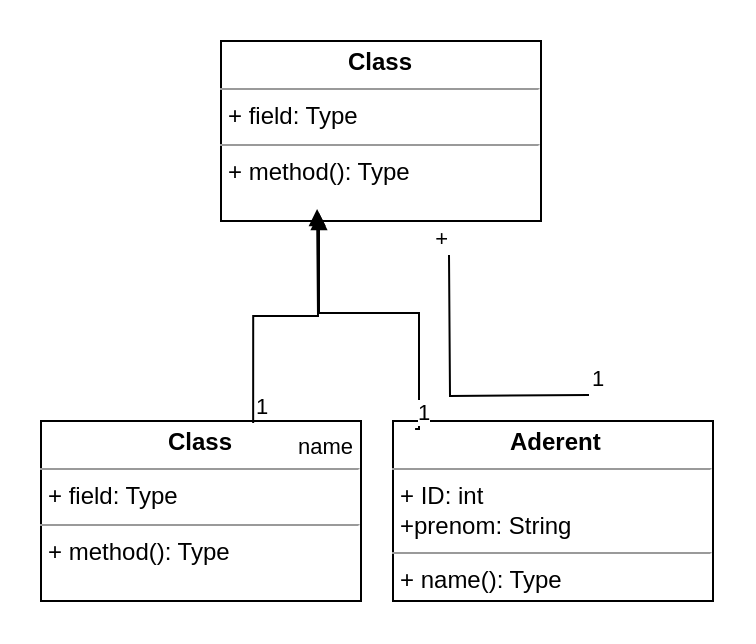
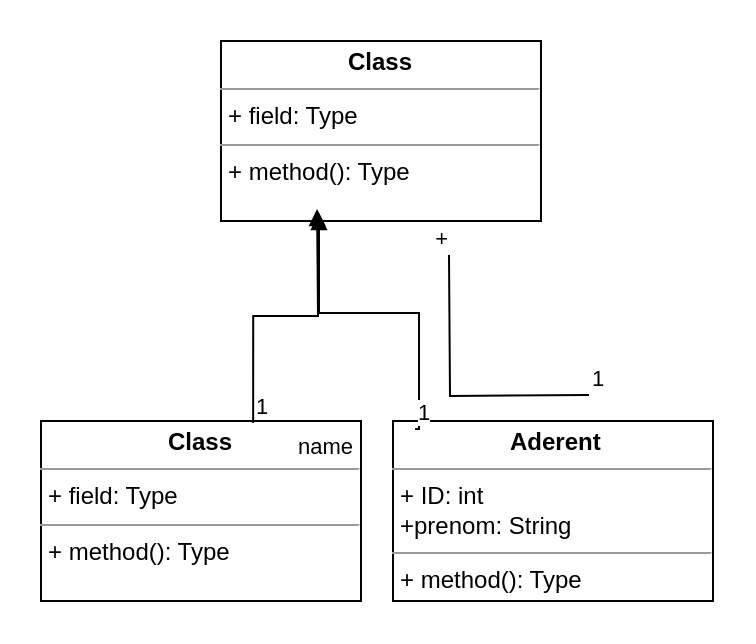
- <mxCell id="2" value="&lt;p style=&quot;margin: 0px ; margin-top: 4px ; text-align: center&quot;&gt;&lt;b&gt;&amp;nbsp;Aderent&lt;/b&gt;&lt;/p&gt;&lt;hr size=&quot;1&quot;&gt;&lt;p style=&quot;margin: 0px ; margin-left: 4px&quot;&gt;+ ID: int&lt;/p&gt;&lt;p style=&quot;margin: 0px ; margin-left: 4px&quot;&gt;+prenom: String&lt;/p&gt;&lt;hr size=&quot;1&quot;&gt;&lt;p style=&quot;margin: 0px ; margin-left: 4px&quot;&gt;+ name(): Type&lt;/p&gt;" style="verticalAlign=top;align=left;overflow=fill;fontSize=12;fontFamily=Helvetica;html=1;" vertex="1" parent="1"><mxGeometry x="196" y="210" width="160" height="90" as="geometry" /></mxCell>
+ <mxCell id="2" value="&lt;p style=&quot;margin: 0px ; margin-top: 4px ; text-align: center&quot;&gt;&lt;b&gt;&amp;nbsp;Aderent&lt;/b&gt;&lt;/p&gt;&lt;hr size=&quot;1&quot;&gt;&lt;p style=&quot;margin: 0px ; margin-left: 4px&quot;&gt;+ ID: int&lt;/p&gt;&lt;p style=&quot;margin: 0px ; margin-left: 4px&quot;&gt;+prenom: String&lt;/p&gt;&lt;hr size=&quot;1&quot;&gt;&lt;p style=&quot;margin: 0px ; margin-left: 4px&quot;&gt;+ method(): Type&lt;/p&gt;" style="verticalAlign=top;align=left;overflow=fill;fontSize=12;fontFamily=Helvetica;html=1;" vertex="1" parent="1"><mxGeometry x="196" y="210" width="160" height="90" as="geometry" /></mxCell>
